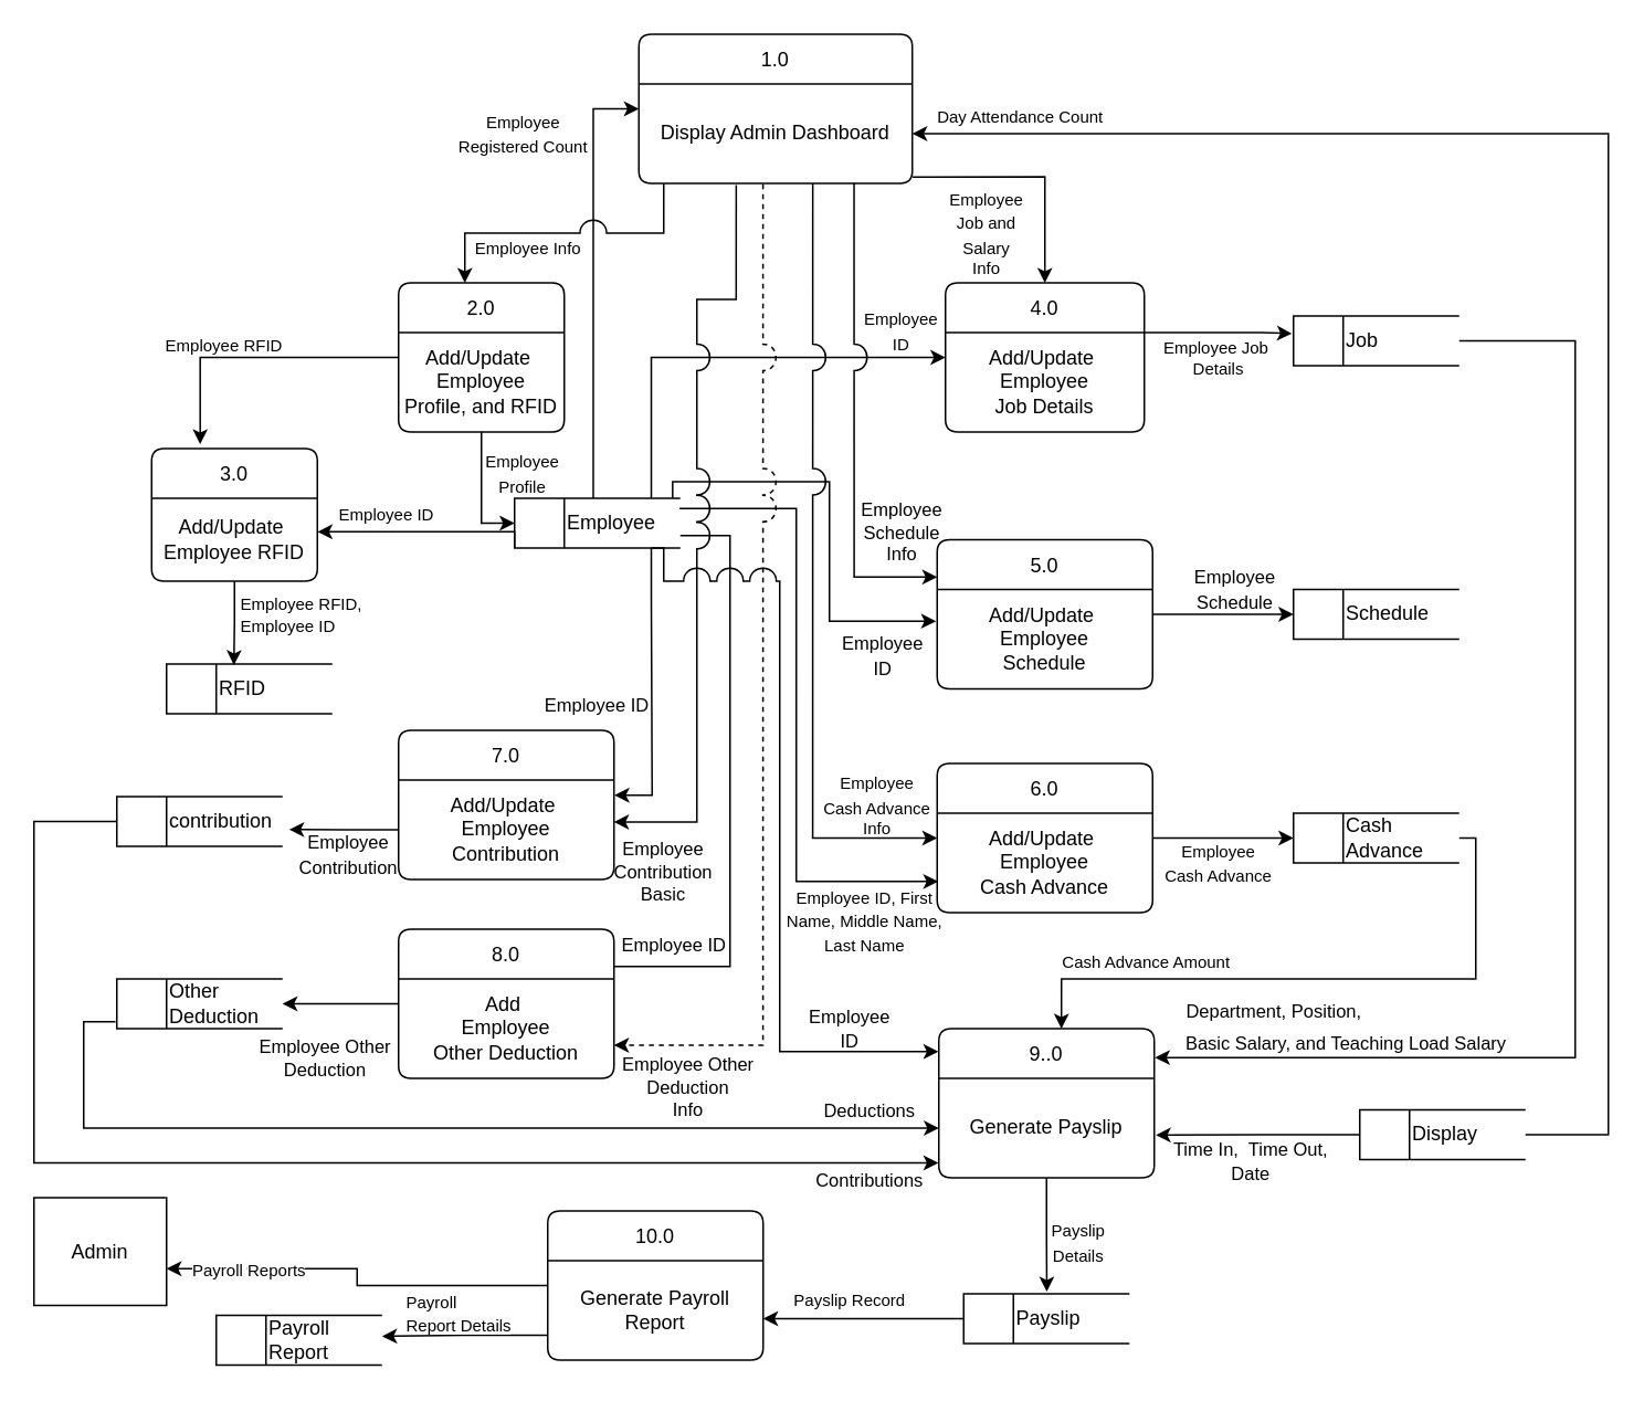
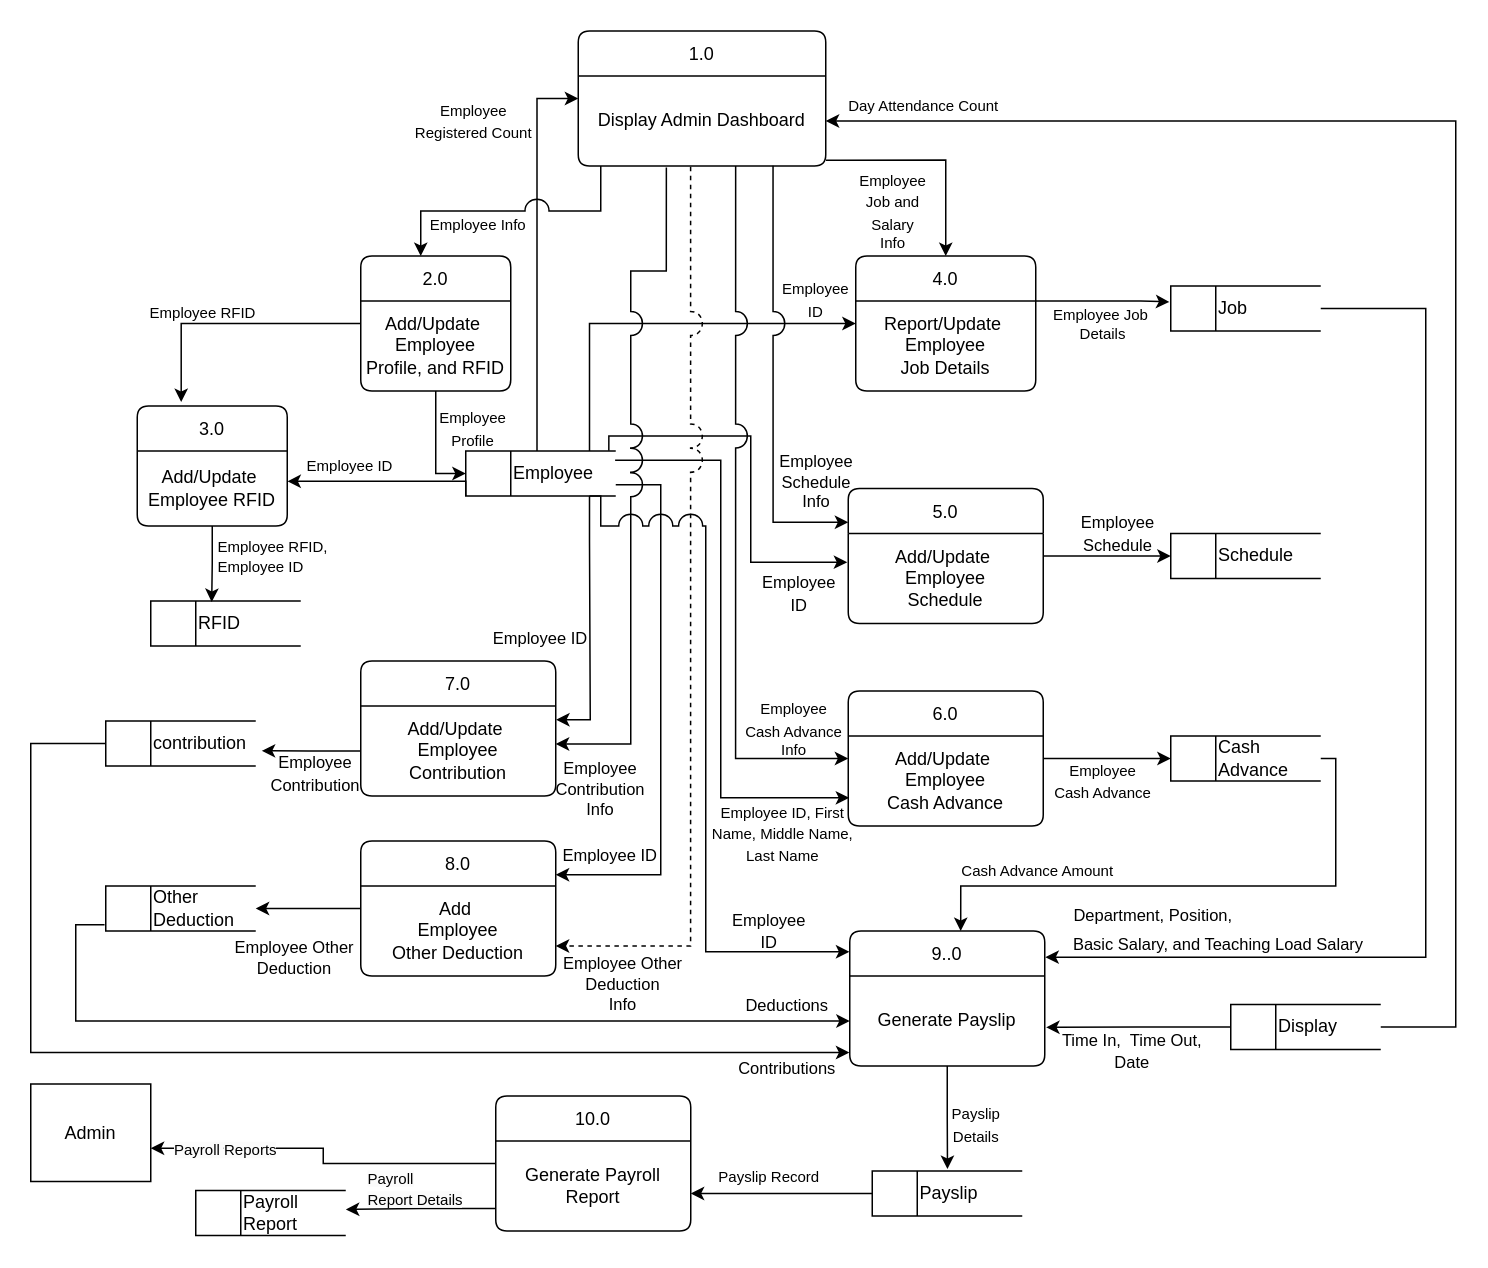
- <mxCell id="19" value="Add/Update&amp;nbsp;&lt;div&gt;Employee&lt;br&gt;Job Details&lt;/div&gt;" style="text;html=1;align=center;verticalAlign=middle;whiteSpace=wrap;rounded=0;" parent="18" vertex="1"><mxGeometry y="30" width="120" height="60" as="geometry" /></mxCell>
+ <mxCell id="19" value="Report/Update&amp;nbsp;&lt;div&gt;Employee&lt;br&gt;Job Details&lt;/div&gt;" style="text;html=1;align=center;verticalAlign=middle;whiteSpace=wrap;rounded=0;" parent="18" vertex="1"><mxGeometry y="30" width="120" height="60" as="geometry" /></mxCell>
- <mxCell id="53" value="&lt;font style=&quot;font-size: 11px;&quot;&gt;Employee Contribution&lt;/font&gt;&lt;div style=&quot;font-size: 11px;&quot;&gt;&lt;font style=&quot;font-size: 11px;&quot;&gt;Basic&lt;/font&gt;&lt;/div&gt;" style="text;html=1;align=center;verticalAlign=middle;whiteSpace=wrap;rounded=0;" parent="1" vertex="1"><mxGeometry x="380" y="500" width="40" height="50" as="geometry" /></mxCell>
+ <mxCell id="53" value="&lt;font style=&quot;font-size: 11px;&quot;&gt;Employee Contribution&lt;/font&gt;&lt;div style=&quot;font-size: 11px;&quot;&gt;&lt;font style=&quot;font-size: 11px;&quot;&gt;Info&lt;/font&gt;&lt;/div&gt;" style="text;html=1;align=center;verticalAlign=middle;whiteSpace=wrap;rounded=0;" parent="1" vertex="1"><mxGeometry x="380" y="500" width="40" height="50" as="geometry" /></mxCell>
- <mxCell id="10" style="edgeStyle=orthogonalEdgeStyle;rounded=0;orthogonalLoop=1;jettySize=auto;html=1;exitX=1;exitY=0.75;exitDx=0;exitDy=0;entryX=1;entryY=0.25;entryDx=0;entryDy=0;jumpStyle=arc;endArrow=none;" parent="1" source="12" target="59" edge="1"><mxGeometry relative="1" as="geometry"><Array as="points"><mxPoint x="440" y="322" /><mxPoint x="440" y="582" /></Array></mxGeometry></mxCell>
+ <mxCell id="10" style="edgeStyle=orthogonalEdgeStyle;rounded=0;orthogonalLoop=1;jettySize=auto;html=1;exitX=1;exitY=0.75;exitDx=0;exitDy=0;entryX=1;entryY=0.25;entryDx=0;entryDy=0;jumpStyle=arc;" parent="1" source="12" target="59" edge="1"><mxGeometry relative="1" as="geometry"><Array as="points"><mxPoint x="440" y="322" /><mxPoint x="440" y="582" /></Array></mxGeometry></mxCell>
